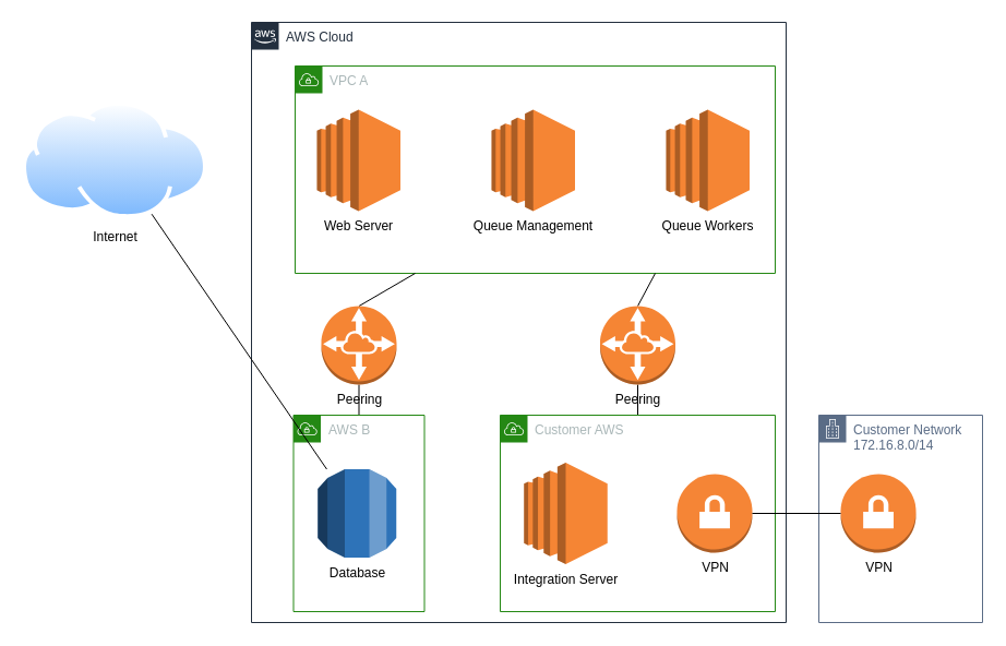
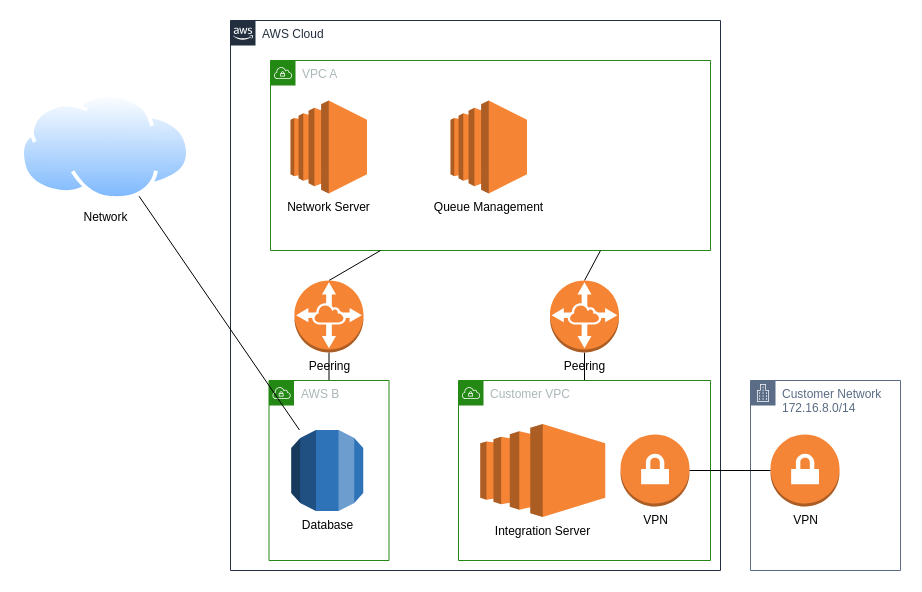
- <mxCell id="6" value="Queue Workers" style="outlineConnect=0;dashed=0;verticalLabelPosition=bottom;verticalAlign=top;align=center;html=1;shape=mxgraph.aws3.ec2;fillColor=#F58534;gradientColor=none;" vertex="1" parent="3"><mxGeometry x="340" y="40" width="76.5" height="93" as="geometry" /></mxCell>
- <mxCell id="4" value="Web Server" style="outlineConnect=0;dashed=0;verticalLabelPosition=bottom;verticalAlign=top;align=center;html=1;shape=mxgraph.aws3.ec2;fillColor=#F58534;gradientColor=none;" vertex="1" parent="3"><mxGeometry x="20" y="40" width="76.5" height="93" as="geometry" /></mxCell>
+ <mxCell id="4" value="Network Server" style="outlineConnect=0;dashed=0;verticalLabelPosition=bottom;verticalAlign=top;align=center;html=1;shape=mxgraph.aws3.ec2;fillColor=#F58534;gradientColor=none;" vertex="1" parent="3"><mxGeometry x="20" y="40" width="76.5" height="93" as="geometry" /></mxCell>
- <mxCell id="19" value="Internet" style="aspect=fixed;perimeter=ellipsePerimeter;html=1;align=center;shadow=0;dashed=0;spacingTop=3;image;image=img/lib/active_directory/internet_cloud.svg;" vertex="1" parent="1"><mxGeometry x="20" y="92.95" width="170" height="107.1" as="geometry" /></mxCell>
+ <mxCell id="19" value="Network" style="aspect=fixed;perimeter=ellipsePerimeter;html=1;align=center;shadow=0;dashed=0;spacingTop=3;image;image=img/lib/active_directory/internet_cloud.svg;" vertex="1" parent="1"><mxGeometry x="20" y="92.95" width="170" height="107.1" as="geometry" /></mxCell>
- <mxCell id="15" value="Customer AWS" style="points=[[0,0],[0.25,0],[0.5,0],[0.75,0],[1,0],[1,0.25],[1,0.5],[1,0.75],[1,1],[0.75,1],[0.5,1],[0.25,1],[0,1],[0,0.75],[0,0.5],[0,0.25]];outlineConnect=0;gradientColor=none;html=1;whiteSpace=wrap;fontSize=12;fontStyle=0;container=1;pointerEvents=0;collapsible=0;recursiveResize=0;shape=mxgraph.aws4.group;grIcon=mxgraph.aws4.group_vpc;strokeColor=#248814;fillColor=none;verticalAlign=top;align=left;spacingLeft=30;fontColor=#AAB7B8;dashed=0;" vertex="1" parent="2"><mxGeometry x="228" y="360" width="252" height="180" as="geometry" /></mxCell>
+ <mxCell id="15" value="Customer VPC" style="points=[[0,0],[0.25,0],[0.5,0],[0.75,0],[1,0],[1,0.25],[1,0.5],[1,0.75],[1,1],[0.75,1],[0.5,1],[0.25,1],[0,1],[0,0.75],[0,0.5],[0,0.25]];outlineConnect=0;gradientColor=none;html=1;whiteSpace=wrap;fontSize=12;fontStyle=0;container=1;pointerEvents=0;collapsible=0;recursiveResize=0;shape=mxgraph.aws4.group;grIcon=mxgraph.aws4.group_vpc;strokeColor=#248814;fillColor=none;verticalAlign=top;align=left;spacingLeft=30;fontColor=#AAB7B8;dashed=0;" vertex="1" parent="2"><mxGeometry x="228" y="360" width="252" height="180" as="geometry" /></mxCell>
- <mxCell id="16" value="Integration Server" style="outlineConnect=0;dashed=0;verticalLabelPosition=bottom;verticalAlign=top;align=center;html=1;shape=mxgraph.aws3.ec2;fillColor=#F58534;gradientColor=none;" vertex="1" parent="15"><mxGeometry x="21.75" y="43.5" width="76.5" height="93" as="geometry" /></mxCell>
+ <mxCell id="16" value="Integration Server" style="outlineConnect=0;dashed=0;verticalLabelPosition=bottom;verticalAlign=top;align=center;html=1;shape=mxgraph.aws3.ec2;fillColor=#F58534;gradientColor=none;" vertex="1" parent="15"><mxGeometry x="21.75" y="43.5" width="125" height="93" as="geometry" /></mxCell>
